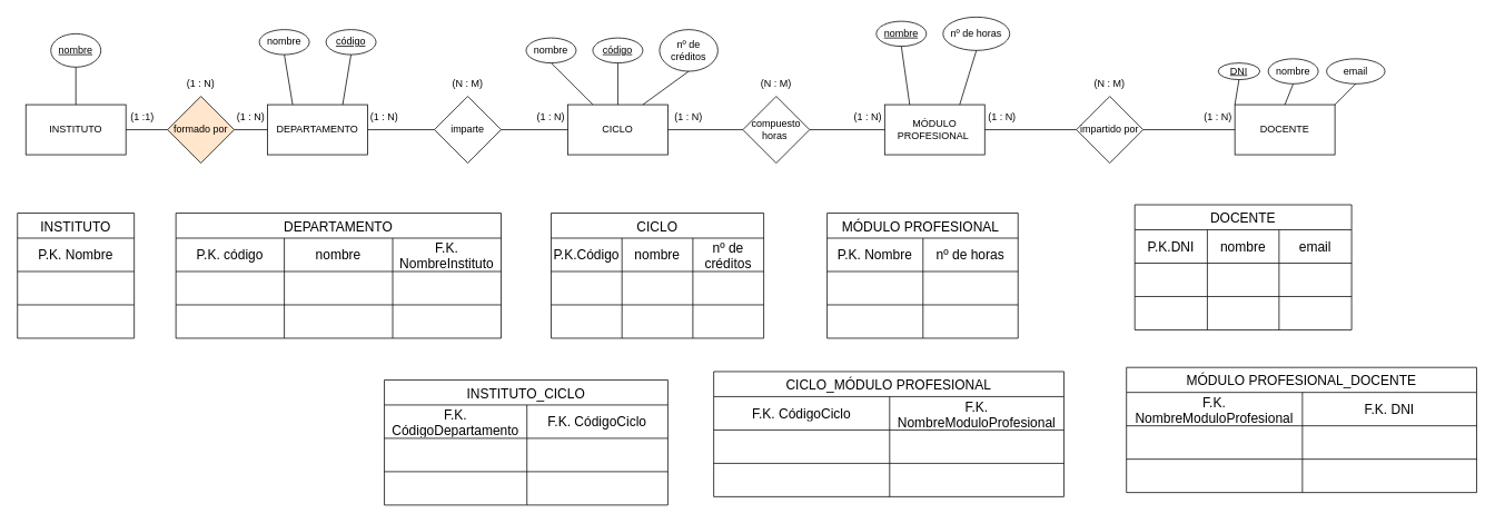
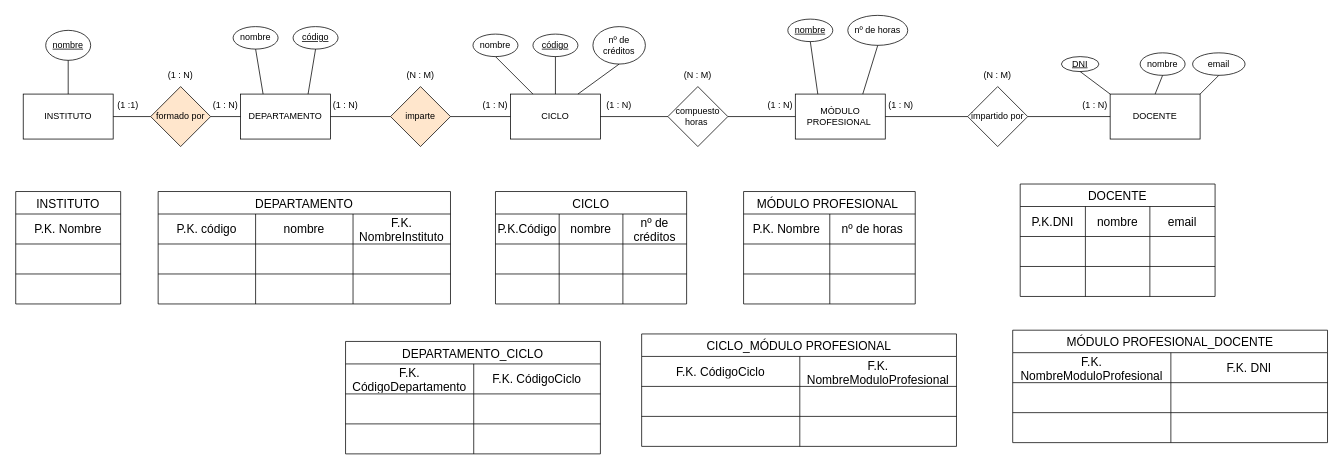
- <mxCell id="47" value="&lt;u&gt;DNI&lt;/u&gt;" style="ellipse;whiteSpace=wrap;html=1;" vertex="1" parent="1"><mxGeometry x="1460" y="75" width="50" height="20" as="geometry" /></mxCell>
+ <mxCell id="47" value="&lt;u&gt;DNI&lt;/u&gt;" style="ellipse;whiteSpace=wrap;html=1;" vertex="1" parent="1"><mxGeometry x="1415" y="75" width="50" height="20" as="geometry" /></mxCell>
- <mxCell id="14" value="imparte" style="rhombus;whiteSpace=wrap;html=1;" vertex="1" parent="1"><mxGeometry x="520" y="115" width="80" height="80" as="geometry" /></mxCell>
+ <mxCell id="14" value="imparte" style="rhombus;whiteSpace=wrap;html=1;fillColor=#ffe6cc;" vertex="1" parent="1"><mxGeometry x="520" y="115" width="80" height="80" as="geometry" /></mxCell>
- <mxCell id="86" value="INSTITUTO_CICLO" style="shape=table;startSize=30;container=1;collapsible=0;childLayout=tableLayout;strokeColor=default;fontSize=16;" vertex="1" parent="1"><mxGeometry x="460" y="455" width="340" height="150" as="geometry" /></mxCell>
+ <mxCell id="86" value="DEPARTAMENTO_CICLO" style="shape=table;startSize=30;container=1;collapsible=0;childLayout=tableLayout;strokeColor=default;fontSize=16;" vertex="1" parent="1"><mxGeometry x="460" y="455" width="340" height="150" as="geometry" /></mxCell>
